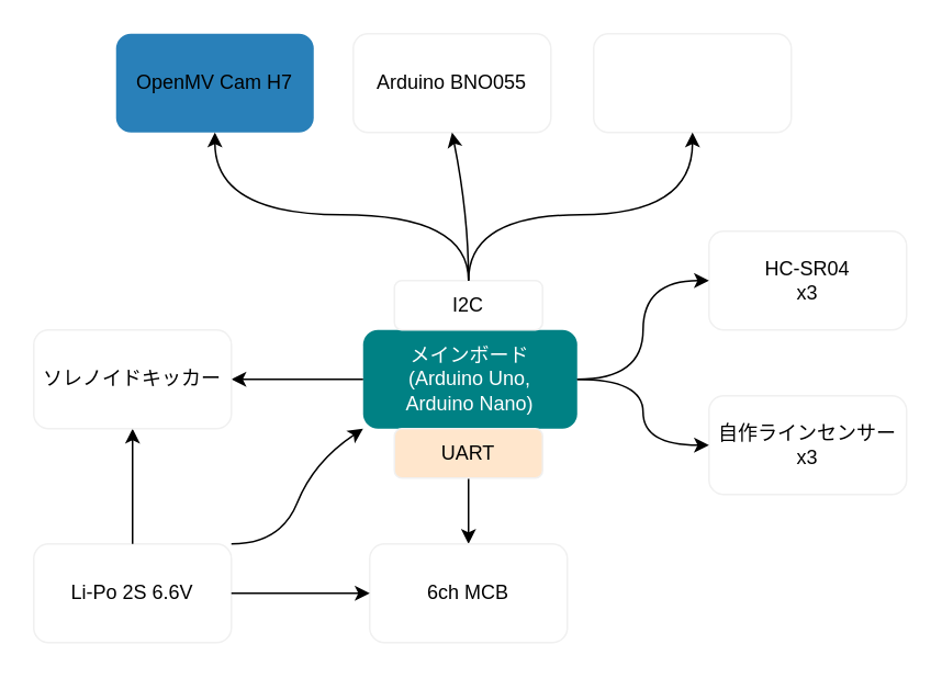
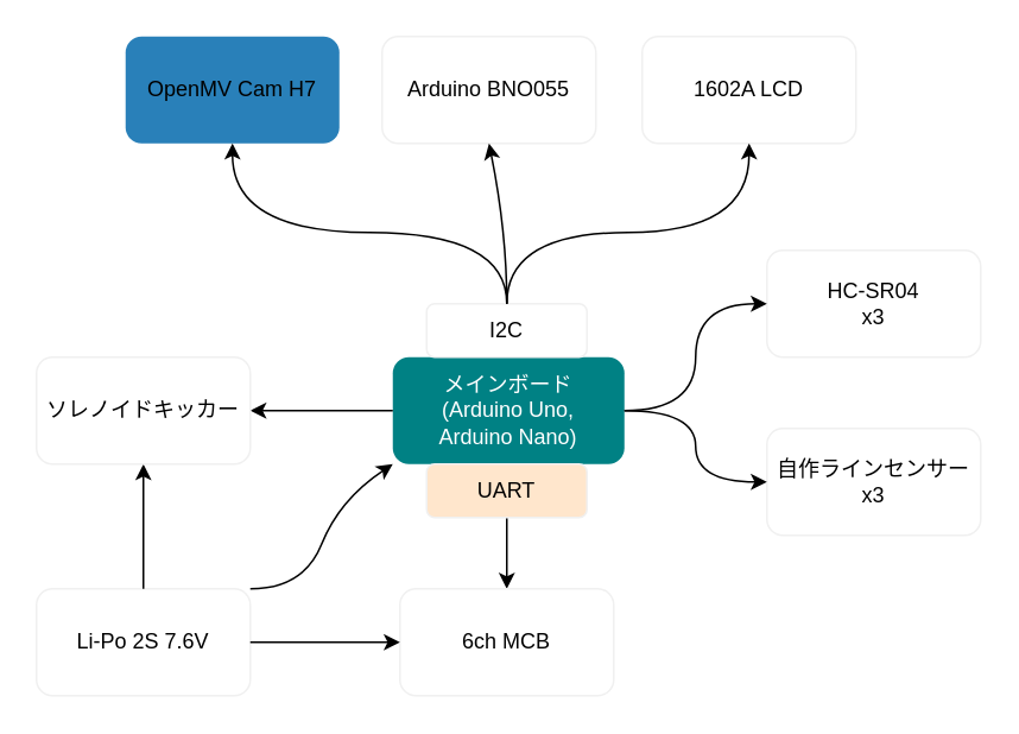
+ <mxCell id="12" value="1602A LCD" style="text;html=1;strokeColor=none;fillColor=none;align=center;verticalAlign=middle;whiteSpace=wrap;rounded=0;fontColor=#000000;" vertex="1" parent="1"><mxGeometry x="375" y="40" width="90" height="20" as="geometry" /></mxCell>
- <mxCell id="27" value="Li-Po 2S 6.6V" style="text;html=1;strokeColor=none;fillColor=none;align=center;verticalAlign=middle;whiteSpace=wrap;rounded=0;fontColor=#000000;" vertex="1" parent="1"><mxGeometry x="20" y="330" width="120" height="60" as="geometry" /></mxCell>
+ <mxCell id="27" value="Li-Po 2S 7.6V" style="text;html=1;strokeColor=none;fillColor=none;align=center;verticalAlign=middle;whiteSpace=wrap;rounded=0;fontColor=#000000;" vertex="1" parent="1"><mxGeometry x="20" y="330" width="120" height="60" as="geometry" /></mxCell>
